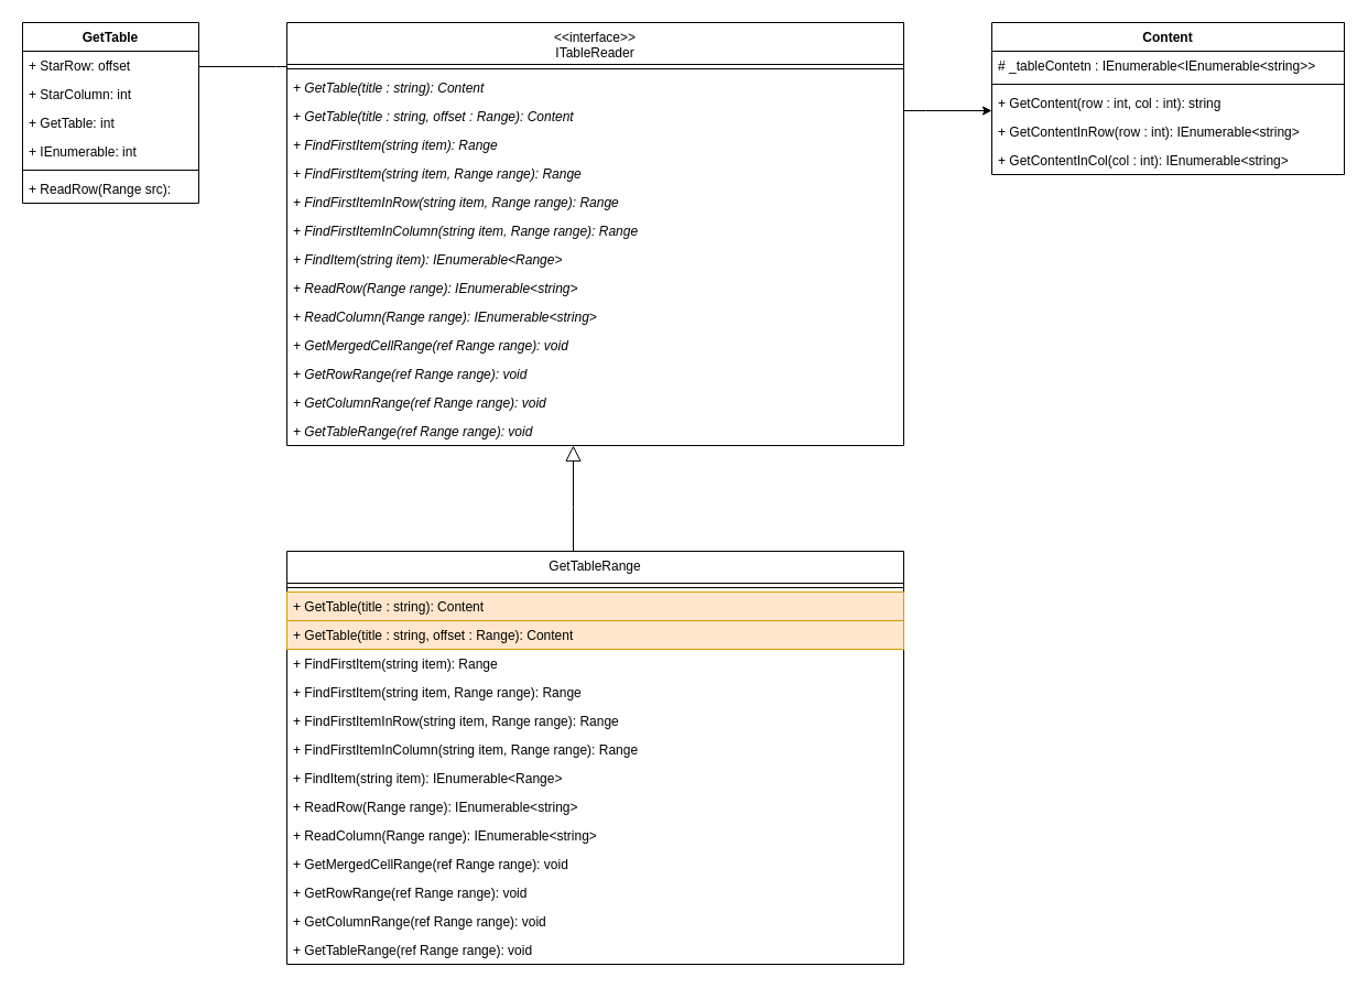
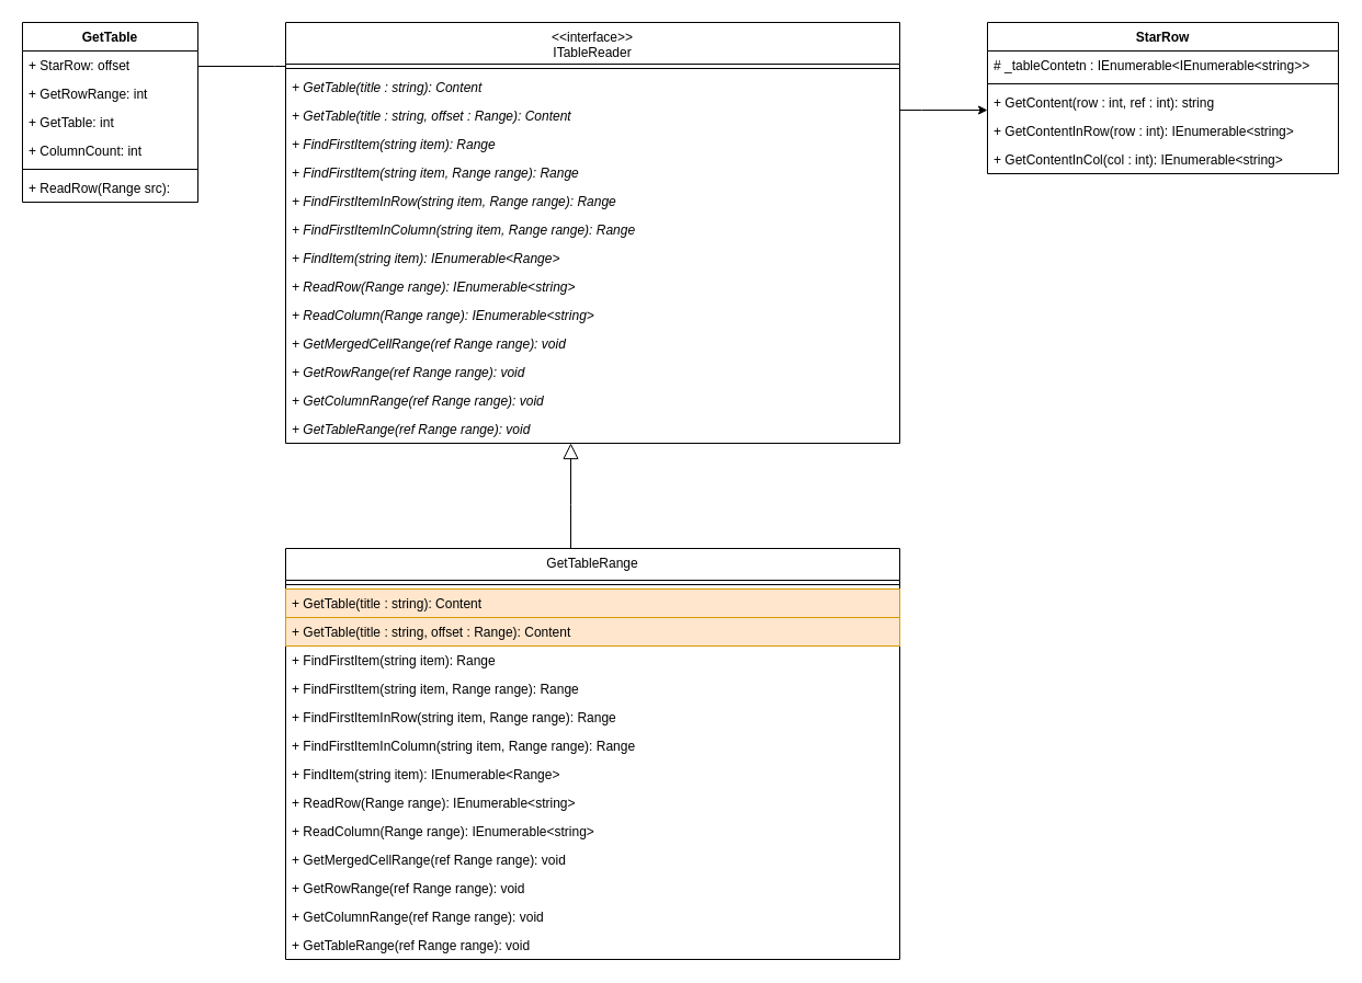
- <mxCell id="42" value="Content" style="swimlane;fontStyle=1;align=center;verticalAlign=top;childLayout=stackLayout;horizontal=1;startSize=26;horizontalStack=0;resizeParent=1;resizeParentMax=0;resizeLast=0;collapsible=1;marginBottom=0;" parent="1" vertex="1"><mxGeometry x="900" y="20" width="320" height="138" as="geometry" /></mxCell>
+ <mxCell id="42" value="StarRow" style="swimlane;fontStyle=1;align=center;verticalAlign=top;childLayout=stackLayout;horizontal=1;startSize=26;horizontalStack=0;resizeParent=1;resizeParentMax=0;resizeLast=0;collapsible=1;marginBottom=0;" parent="1" vertex="1"><mxGeometry x="900" y="20" width="320" height="138" as="geometry" /></mxCell>
- <mxCell id="21" value="+ StarColumn: int" style="text;strokeColor=none;fillColor=none;align=left;verticalAlign=top;spacingLeft=4;spacingRight=4;overflow=hidden;rotatable=0;points=[[0,0.5],[1,0.5]];portConstraint=eastwest;" parent="19" vertex="1"><mxGeometry y="52" width="160" height="26" as="geometry" /></mxCell>
+ <mxCell id="21" value="+ GetRowRange: int" style="text;strokeColor=none;fillColor=none;align=left;verticalAlign=top;spacingLeft=4;spacingRight=4;overflow=hidden;rotatable=0;points=[[0,0.5],[1,0.5]];portConstraint=eastwest;" parent="19" vertex="1"><mxGeometry y="52" width="160" height="26" as="geometry" /></mxCell>
- <mxCell id="45" value="+ GetContent(row : int, col : int): string" style="text;strokeColor=none;fillColor=none;align=left;verticalAlign=top;spacingLeft=4;spacingRight=4;overflow=hidden;rotatable=0;points=[[0,0.5],[1,0.5]];portConstraint=eastwest;" parent="42" vertex="1"><mxGeometry y="60" width="320" height="26" as="geometry" /></mxCell>
+ <mxCell id="45" value="+ GetContent(row : int, ref : int): string" style="text;strokeColor=none;fillColor=none;align=left;verticalAlign=top;spacingLeft=4;spacingRight=4;overflow=hidden;rotatable=0;points=[[0,0.5],[1,0.5]];portConstraint=eastwest;" parent="42" vertex="1"><mxGeometry y="60" width="320" height="26" as="geometry" /></mxCell>
- <mxCell id="23" value="+ IEnumerable: int" style="text;strokeColor=none;fillColor=none;align=left;verticalAlign=top;spacingLeft=4;spacingRight=4;overflow=hidden;rotatable=0;points=[[0,0.5],[1,0.5]];portConstraint=eastwest;" parent="19" vertex="1"><mxGeometry y="104" width="160" height="26" as="geometry" /></mxCell>
+ <mxCell id="23" value="+ ColumnCount: int" style="text;strokeColor=none;fillColor=none;align=left;verticalAlign=top;spacingLeft=4;spacingRight=4;overflow=hidden;rotatable=0;points=[[0,0.5],[1,0.5]];portConstraint=eastwest;" parent="19" vertex="1"><mxGeometry y="104" width="160" height="26" as="geometry" /></mxCell>
